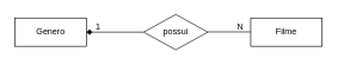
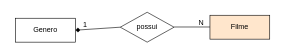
- <mxCell id="4" value="Genero" style="whiteSpace=wrap;html=1;align=center;" vertex="1" parent="1"><mxGeometry x="20" y="25" width="100" height="40" as="geometry" /></mxCell>
+ <mxCell id="4" value="Genero" style="whiteSpace=wrap;html=1;align=center;" vertex="1" parent="1"><mxGeometry x="25" y="30" width="100" height="40" as="geometry" /></mxCell>
- <mxCell id="2" value="Filme" style="whiteSpace=wrap;html=1;align=center;" vertex="1" parent="1"><mxGeometry x="350" y="25" width="100" height="40" as="geometry" /></mxCell>
+ <mxCell id="2" value="Filme" style="whiteSpace=wrap;html=1;align=center;fillColor=#ffe6cc;" vertex="1" parent="1"><mxGeometry x="350" y="25" width="100" height="40" as="geometry" /></mxCell>
